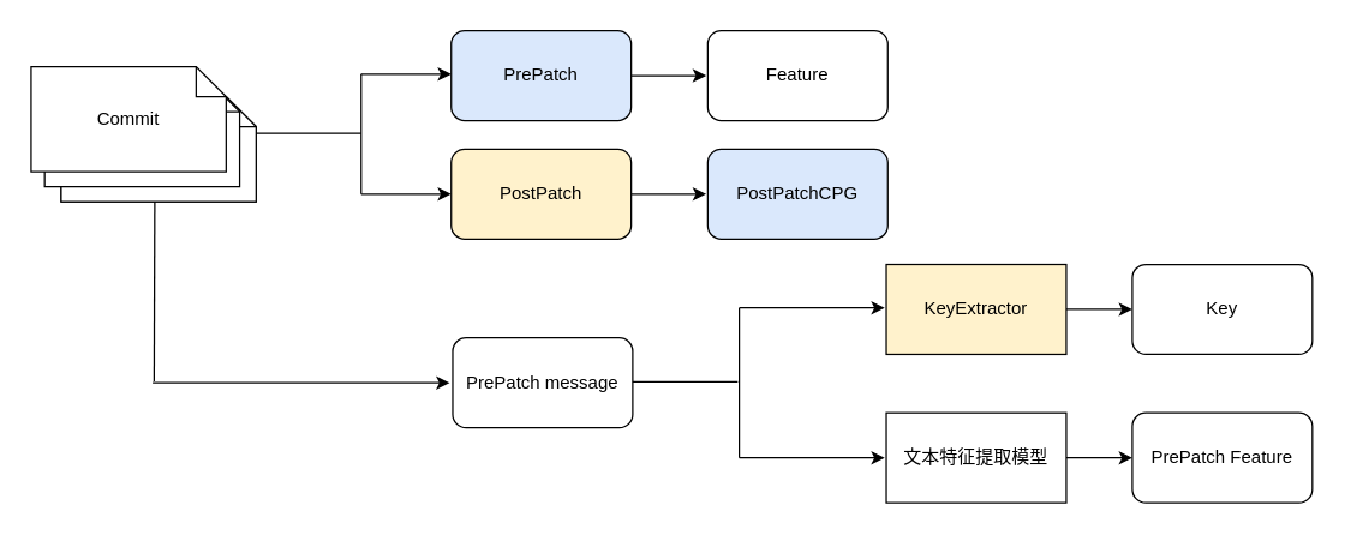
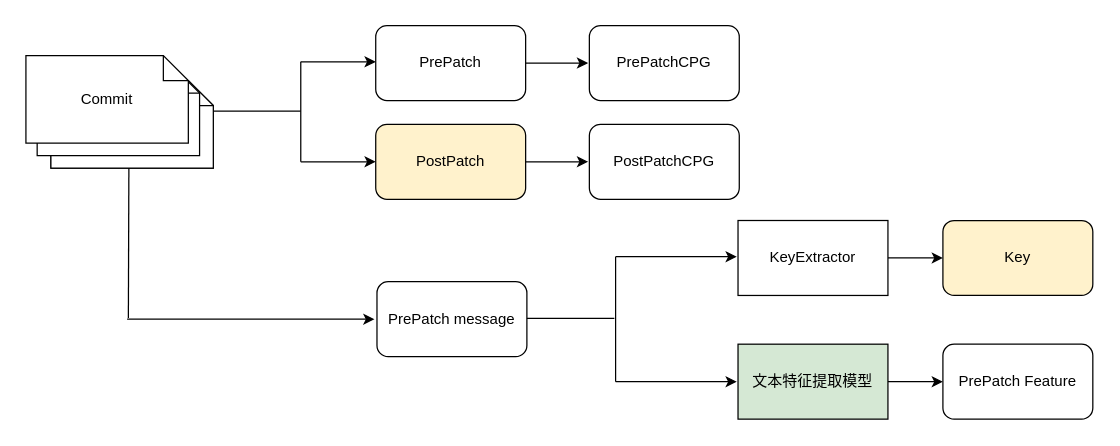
- <mxCell id="11" value="PrePatch" style="rounded=1;whiteSpace=wrap;html=1;fillColor=#dae8fc;" vertex="1" parent="1"><mxGeometry x="300" y="20" width="120" height="60" as="geometry" /></mxCell>
+ <mxCell id="11" value="PrePatch" style="rounded=1;whiteSpace=wrap;html=1;" vertex="1" parent="1"><mxGeometry x="300" y="20" width="120" height="60" as="geometry" /></mxCell>
- <mxCell id="23" value="Feature" style="rounded=1;whiteSpace=wrap;html=1;" vertex="1" parent="1"><mxGeometry x="471" y="20" width="120" height="60" as="geometry" /></mxCell>
+ <mxCell id="23" value="PrePatchCPG" style="rounded=1;whiteSpace=wrap;html=1;" vertex="1" parent="1"><mxGeometry x="471" y="20" width="120" height="60" as="geometry" /></mxCell>
- <mxCell id="24" value="PostPatchCPG" style="rounded=1;whiteSpace=wrap;html=1;fillColor=#dae8fc;" vertex="1" parent="1"><mxGeometry x="471" y="99" width="120" height="60" as="geometry" /></mxCell>
+ <mxCell id="24" value="PostPatchCPG" style="rounded=1;whiteSpace=wrap;html=1;" vertex="1" parent="1"><mxGeometry x="471" y="99" width="120" height="60" as="geometry" /></mxCell>
- <mxCell id="26" value="KeyExtractor" style="rounded=0;whiteSpace=wrap;html=1;fillColor=#fff2cc;" vertex="1" parent="1"><mxGeometry x="590" y="176" width="120" height="60" as="geometry" /></mxCell>
+ <mxCell id="26" value="KeyExtractor" style="rounded=0;whiteSpace=wrap;html=1;" vertex="1" parent="1"><mxGeometry x="590" y="176" width="120" height="60" as="geometry" /></mxCell>
- <mxCell id="27" value="Key" style="rounded=1;whiteSpace=wrap;html=1;" vertex="1" parent="1"><mxGeometry x="754" y="176" width="120" height="60" as="geometry" /></mxCell>
+ <mxCell id="27" value="Key" style="rounded=1;whiteSpace=wrap;html=1;fillColor=#fff2cc;" vertex="1" parent="1"><mxGeometry x="754" y="176" width="120" height="60" as="geometry" /></mxCell>
- <mxCell id="22" value="文本特征提取模型" style="rounded=0;whiteSpace=wrap;html=1;" vertex="1" parent="1"><mxGeometry x="590" y="275" width="120" height="60" as="geometry" /></mxCell>
+ <mxCell id="22" value="文本特征提取模型" style="rounded=0;whiteSpace=wrap;html=1;fillColor=#d5e8d4;" vertex="1" parent="1"><mxGeometry x="590" y="275" width="120" height="60" as="geometry" /></mxCell>
